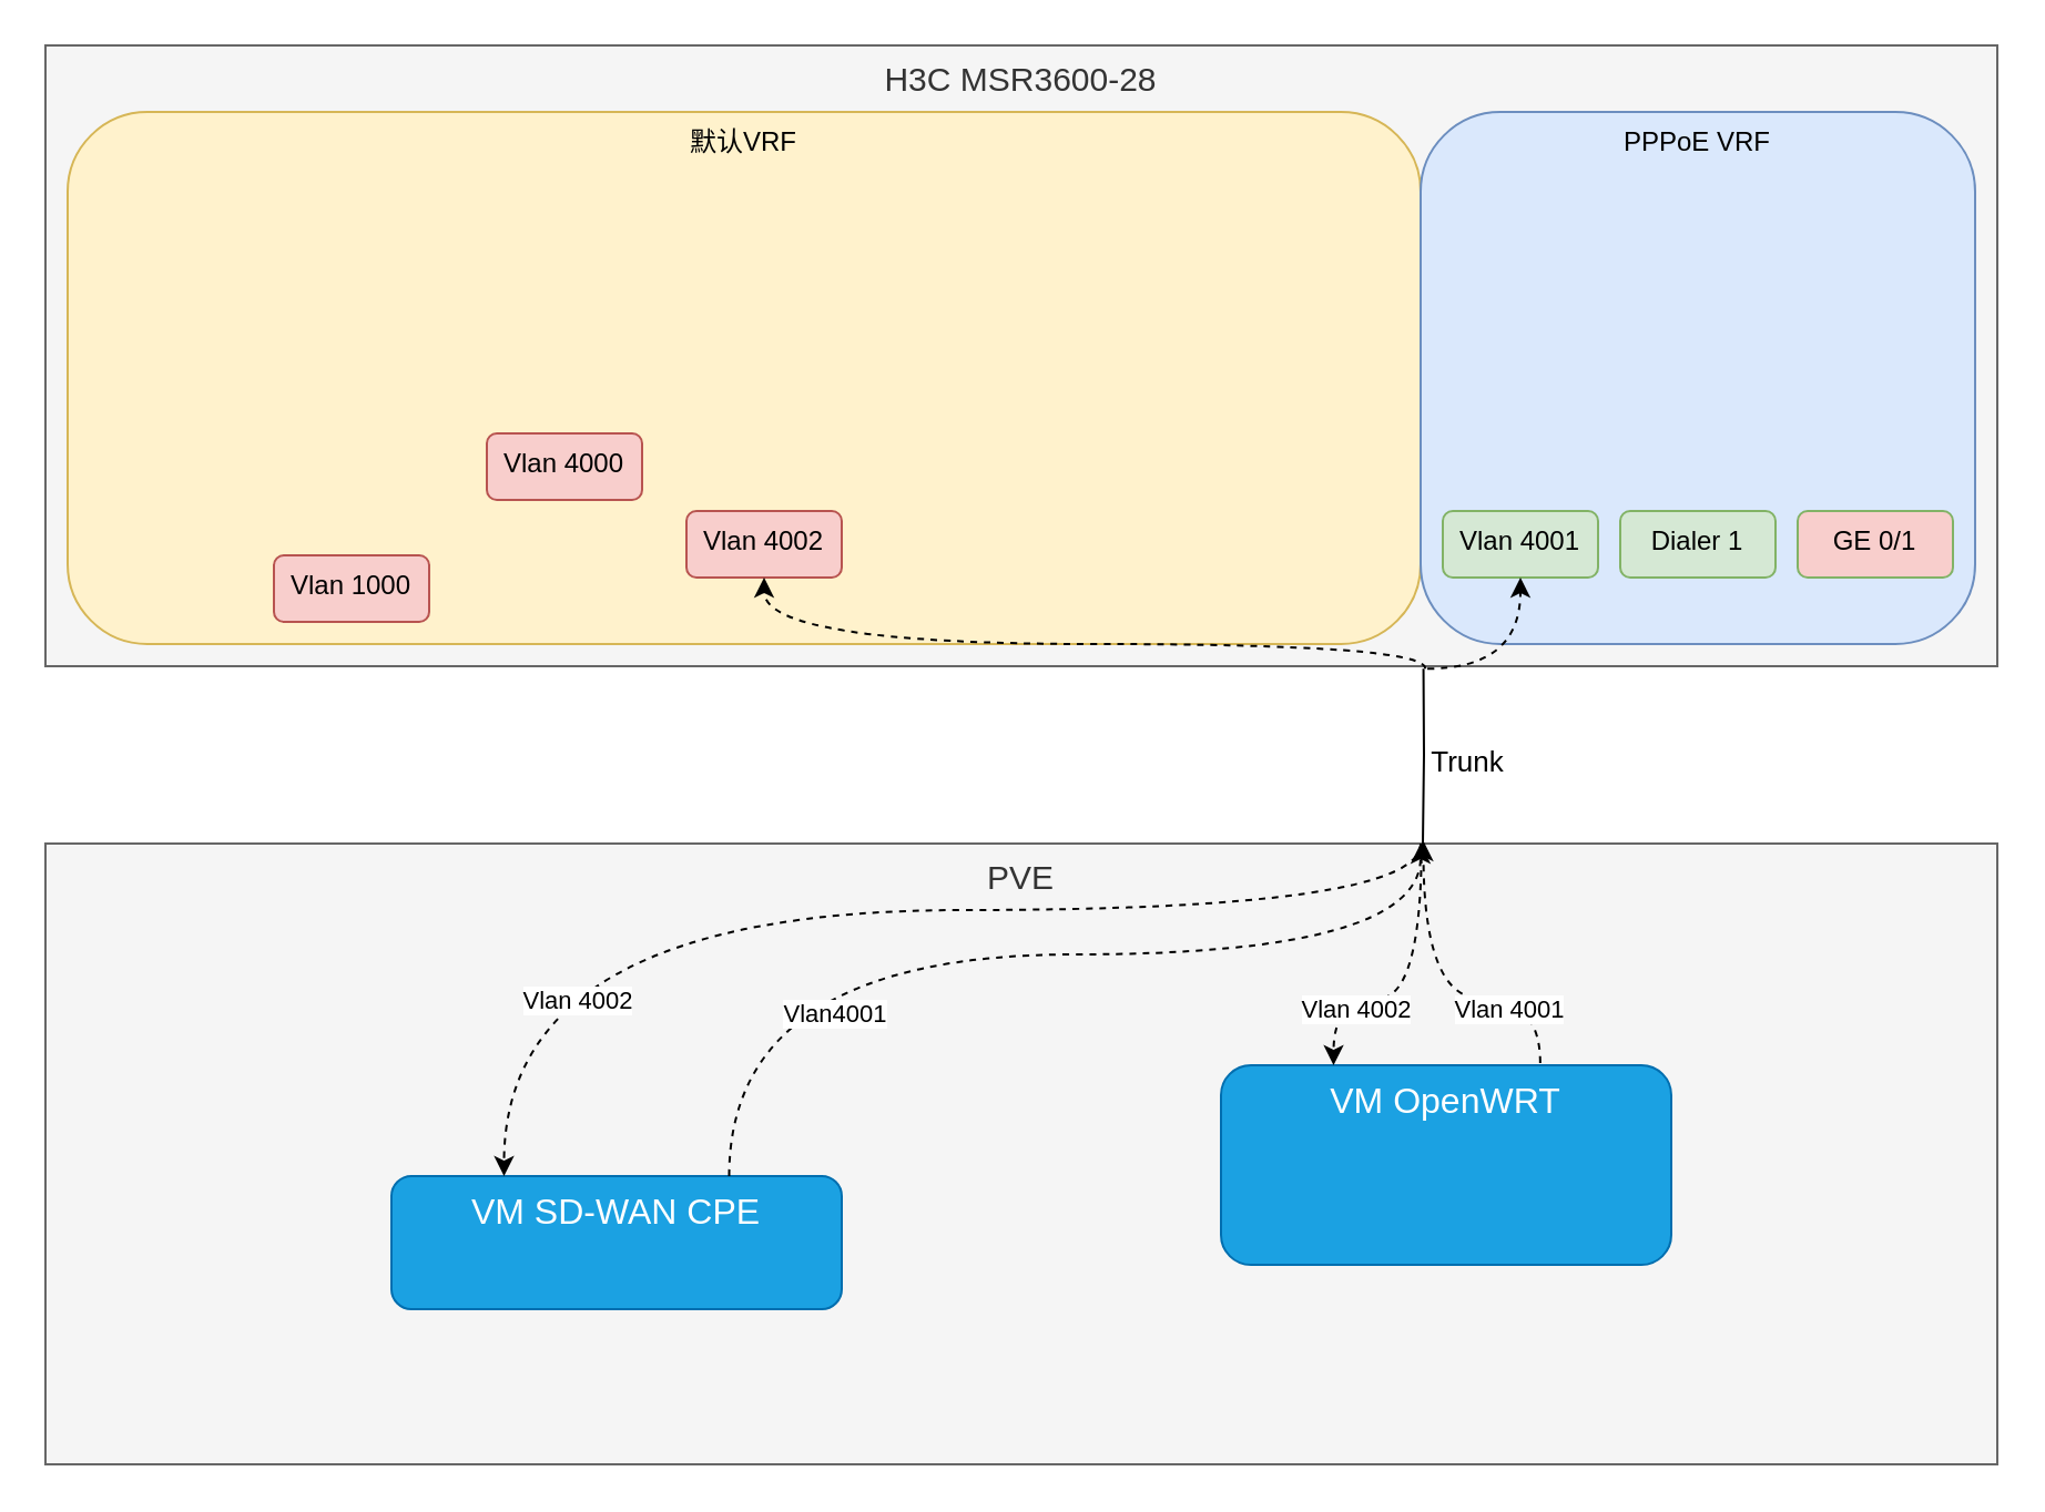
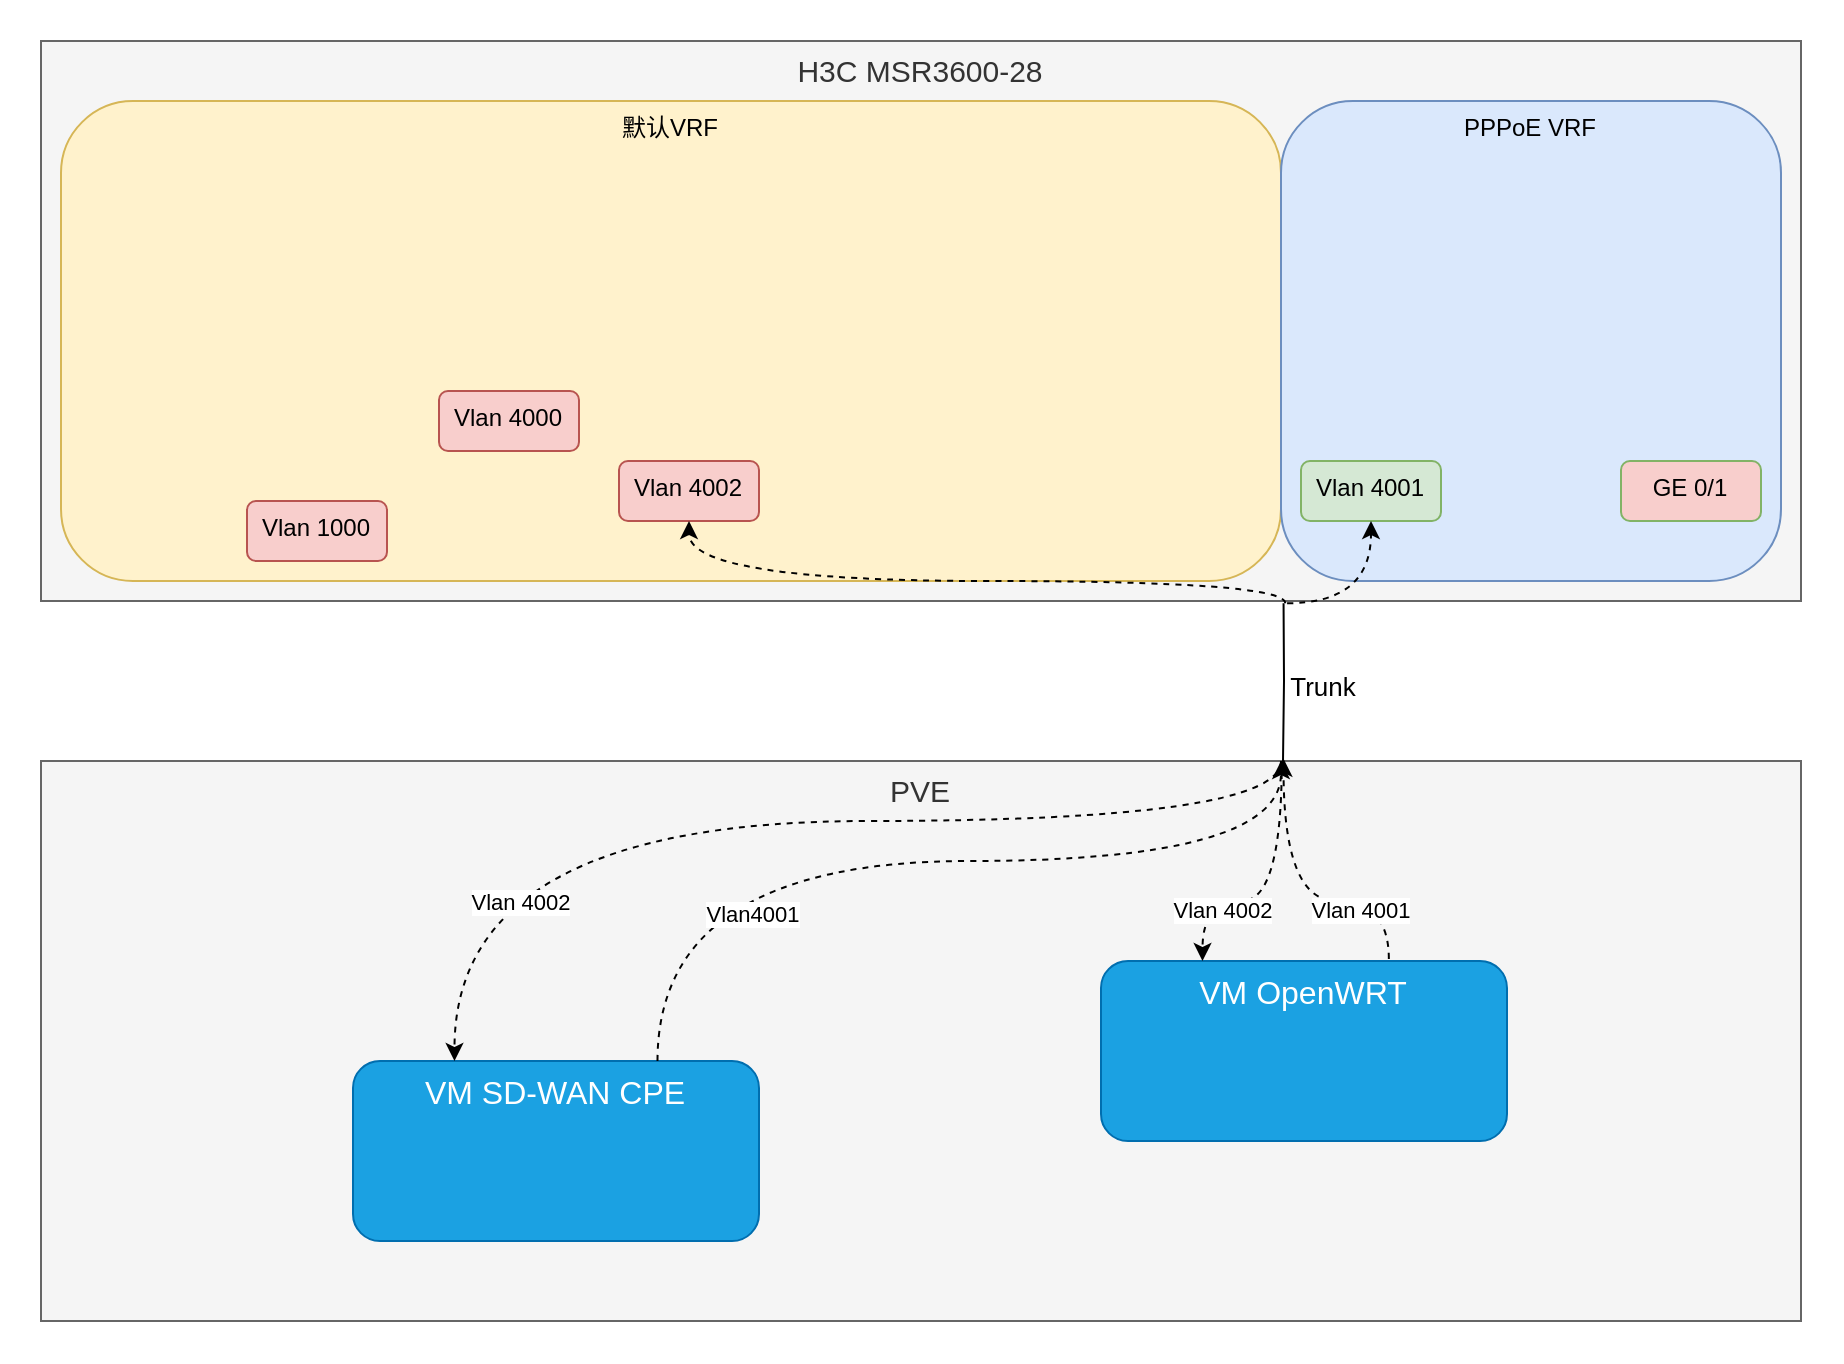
- <mxCell id="7" value="Dialer 1" style="rounded=1;whiteSpace=wrap;html=1;verticalAlign=top;fillColor=#d5e8d4;strokeColor=#82b366;" parent="1" vertex="1"><mxGeometry x="730" y="230" width="70" height="30" as="geometry" /></mxCell>
- <mxCell id="21" value="&lt;font style=&quot;font-size: 16px&quot;&gt;VM SD-WAN CPE&lt;/font&gt;" style="rounded=1;whiteSpace=wrap;html=1;verticalAlign=top;fillColor=#1ba1e2;strokeColor=#006EAF;fontColor=#ffffff;" parent="1" vertex="1"><mxGeometry x="176" y="530" width="203" height="60" as="geometry" /></mxCell>
+ <mxCell id="21" value="&lt;font style=&quot;font-size: 16px&quot;&gt;VM SD-WAN CPE&lt;/font&gt;" style="rounded=1;whiteSpace=wrap;html=1;verticalAlign=top;fillColor=#1ba1e2;strokeColor=#006EAF;fontColor=#ffffff;" parent="1" vertex="1"><mxGeometry x="176" y="530" width="203" height="90" as="geometry" /></mxCell>
